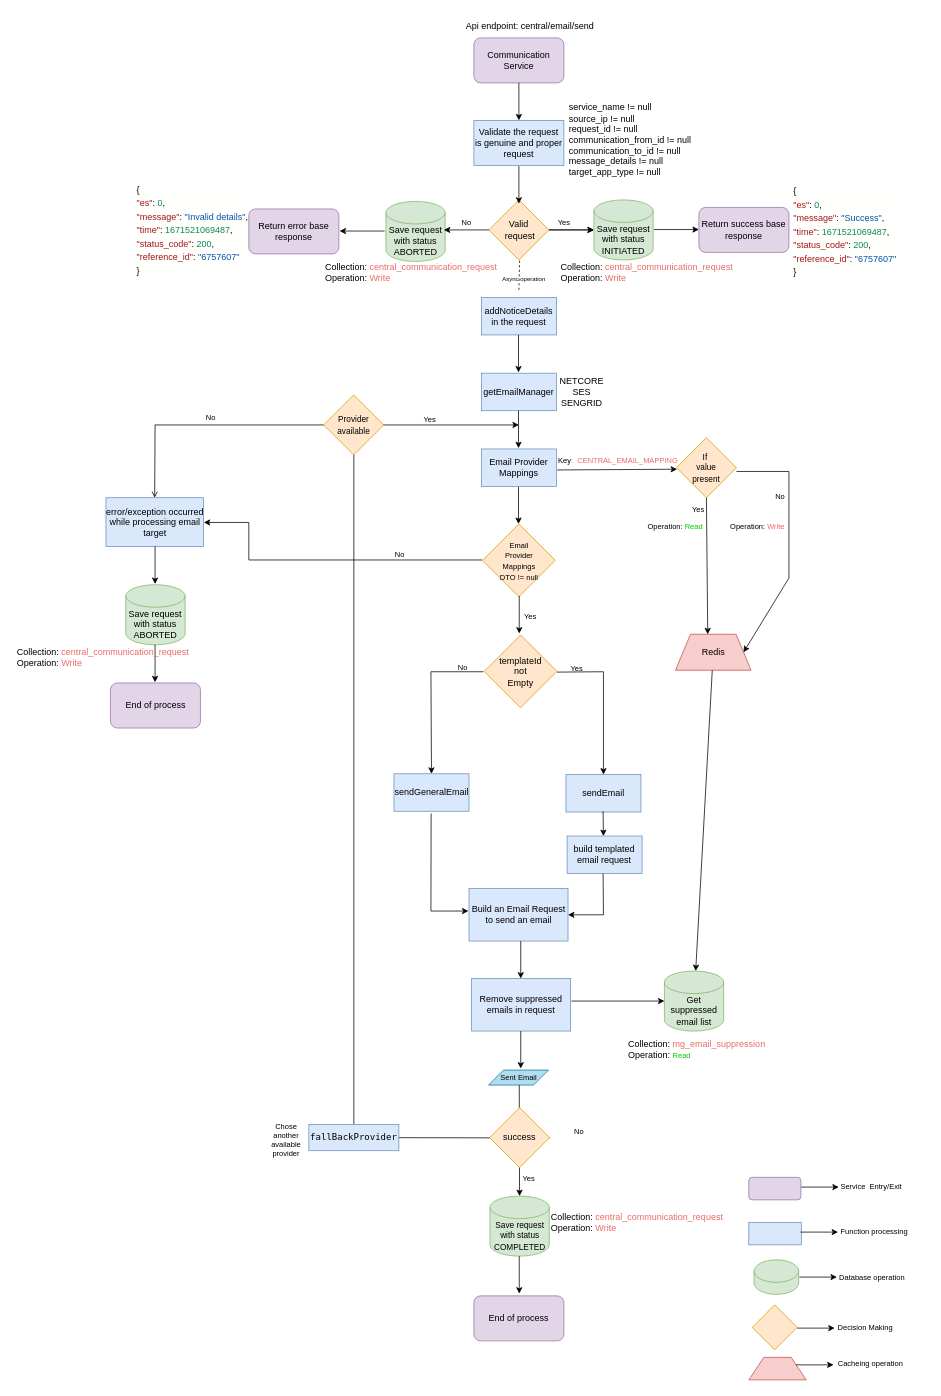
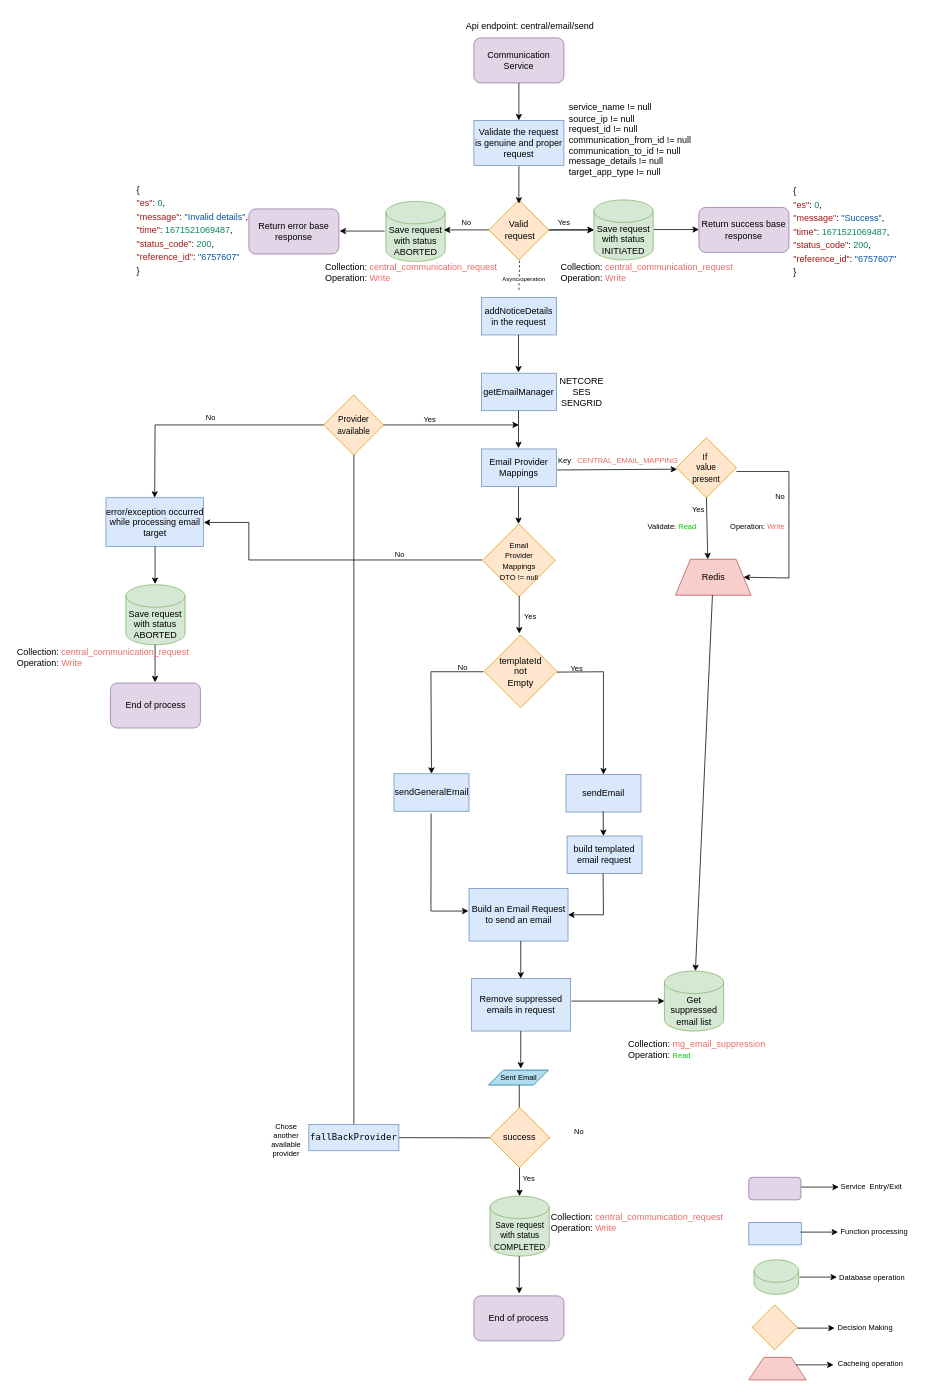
- <mxCell id="102" value="" style="endArrow=open;html=1;rounded=0;fontColor=#000000;exitX=0;exitY=0.5;exitDx=0;exitDy=0;entryX=0.5;entryY=0;entryDx=0;entryDy=0;" edge="1" parent="1" source="99" target="45"><mxGeometry width="50" height="50" relative="1" as="geometry"><mxPoint x="239.75" y="562.5" as="sourcePoint" /><mxPoint x="351" y="486" as="targetPoint" /><Array as="points"><mxPoint x="206" y="566" /></Array></mxGeometry></mxCell>
+ <mxCell id="102" value="" style="endArrow=classic;html=1;rounded=0;fontColor=#000000;exitX=0;exitY=0.5;exitDx=0;exitDy=0;entryX=0.5;entryY=0;entryDx=0;entryDy=0;" edge="1" parent="1" source="99" target="45"><mxGeometry width="50" height="50" relative="1" as="geometry"><mxPoint x="239.75" y="562.5" as="sourcePoint" /><mxPoint x="351" y="486" as="targetPoint" /><Array as="points"><mxPoint x="206" y="566" /></Array></mxGeometry></mxCell>
- <mxCell id="34" value="&lt;font style=&quot;font-size: 10px;&quot;&gt;Operation: &lt;span style=&quot;caret-color: rgb(234, 107, 102);&quot;&gt;&lt;font color=&quot;#00cc00&quot;&gt;Read&lt;/font&gt;&lt;/span&gt;&lt;/font&gt;" style="text;html=1;strokeColor=none;fillColor=none;align=left;verticalAlign=middle;whiteSpace=wrap;rounded=0;fontColor=#000000;" parent="1" vertex="1"><mxGeometry x="861" y="686" width="110" height="30" as="geometry" /></mxCell>
+ <mxCell id="34" value="&lt;font style=&quot;font-size: 10px;&quot;&gt;Validate: &lt;span style=&quot;caret-color: rgb(234, 107, 102);&quot;&gt;&lt;font color=&quot;#00cc00&quot;&gt;Read&lt;/font&gt;&lt;/span&gt;&lt;/font&gt;" style="text;html=1;strokeColor=none;fillColor=none;align=left;verticalAlign=middle;whiteSpace=wrap;rounded=0;fontColor=#000000;" parent="1" vertex="1"><mxGeometry x="861" y="686" width="110" height="30" as="geometry" /></mxCell>
- <mxCell id="29" value="Redis" style="shape=trapezoid;perimeter=trapezoidPerimeter;whiteSpace=wrap;html=1;fixedSize=1;fillColor=#f8cecc;strokeColor=#b85450;" parent="1" vertex="1"><mxGeometry x="899.75" y="845" width="100.75" height="48" as="geometry" /></mxCell>
+ <mxCell id="29" value="Redis" style="shape=trapezoid;perimeter=trapezoidPerimeter;whiteSpace=wrap;html=1;fixedSize=1;fillColor=#f8cecc;strokeColor=#b85450;" parent="1" vertex="1"><mxGeometry x="899.75" y="745" width="100.75" height="48" as="geometry" /></mxCell>
